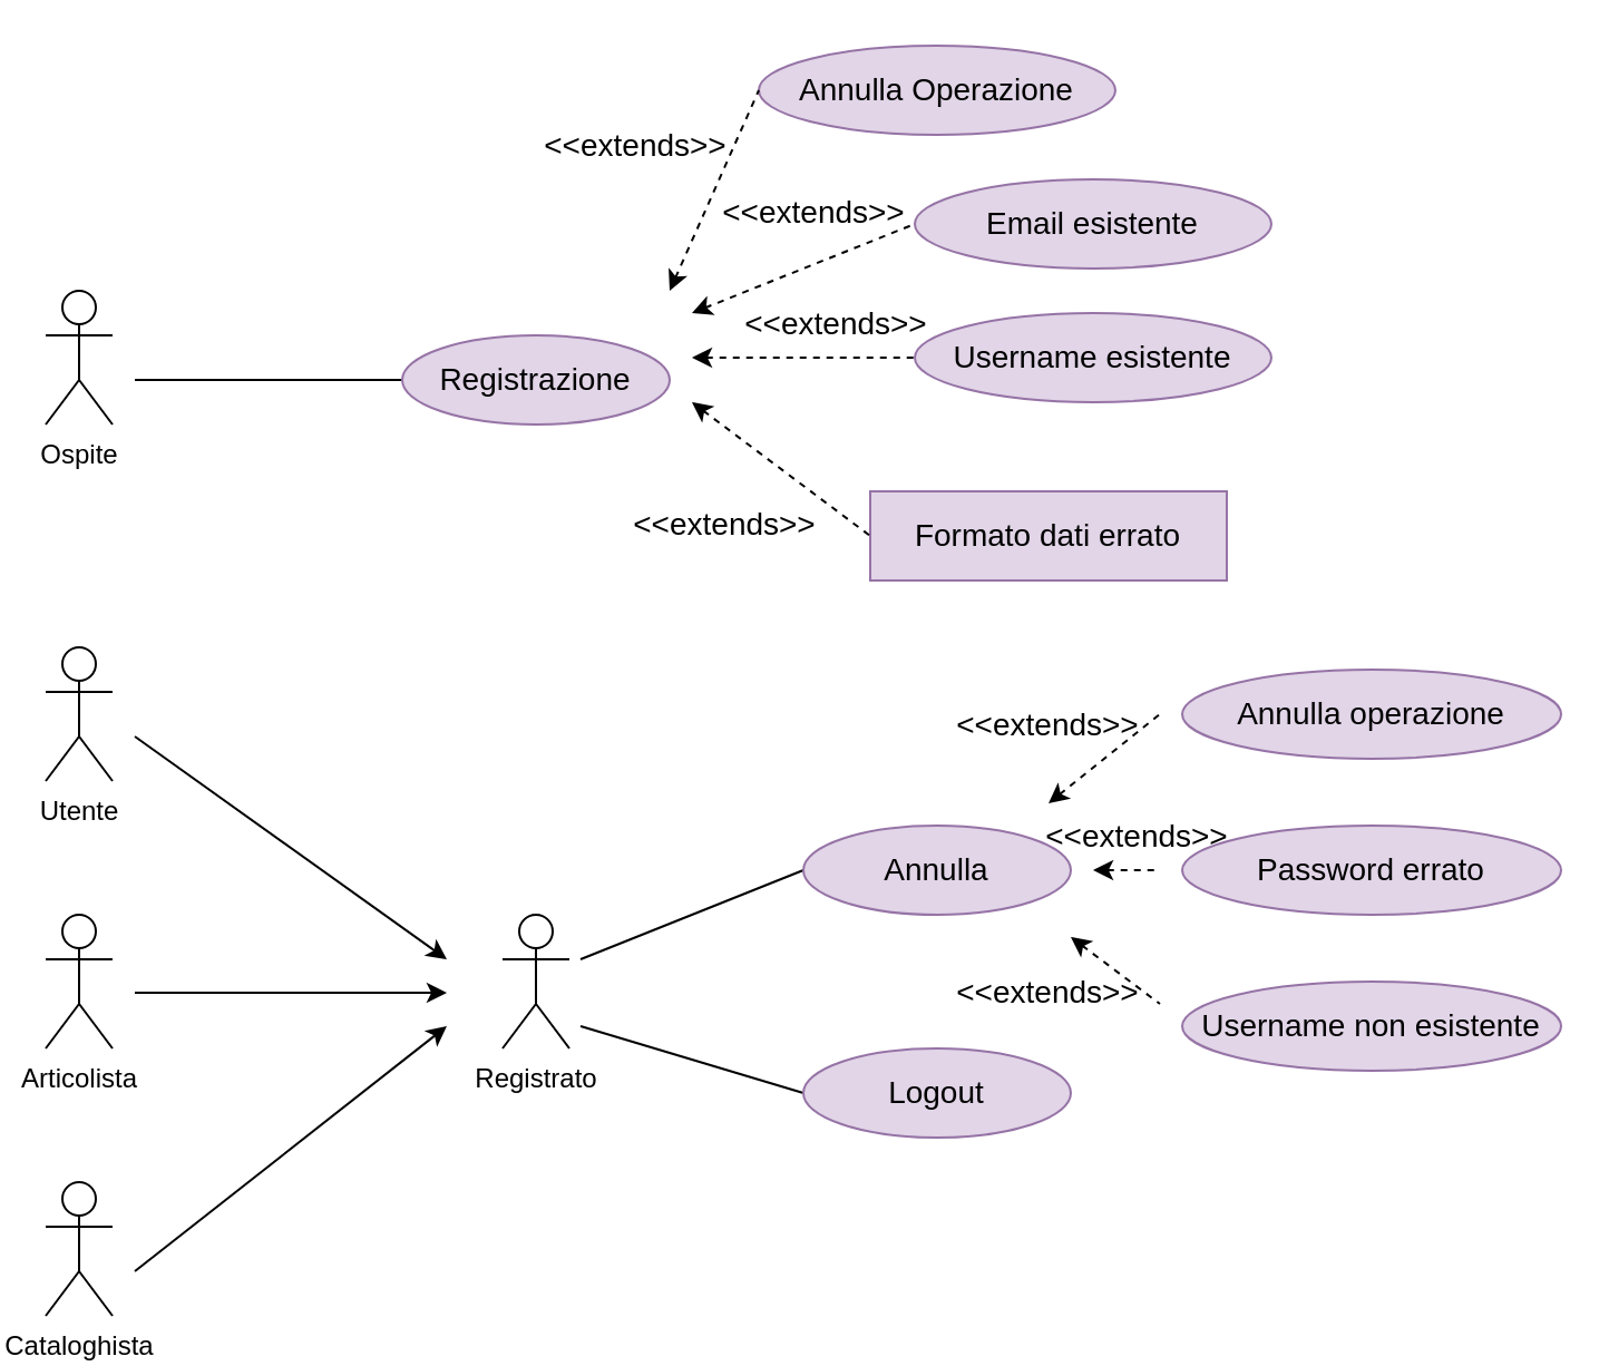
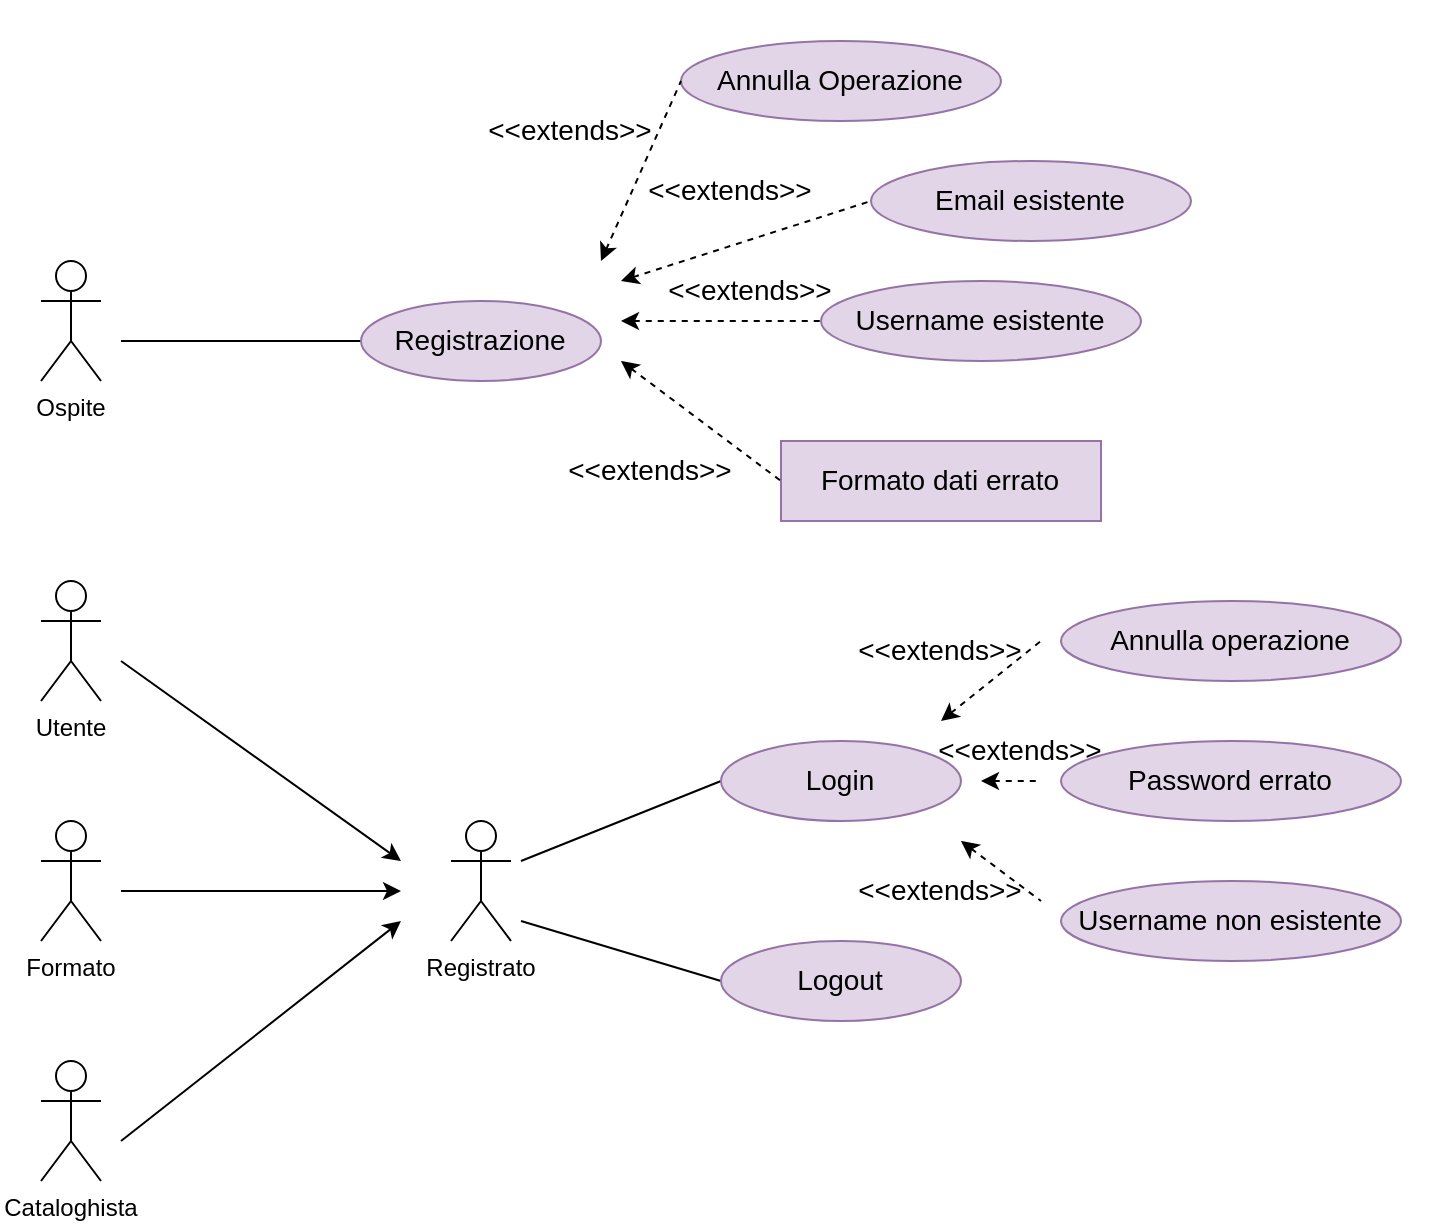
- <mxCell id="34" value="&lt;font style=&quot;font-size: 14px&quot;&gt;Email esistente&lt;/font&gt;" style="ellipse;whiteSpace=wrap;html=1;fillColor=#e1d5e7;strokeColor=#9673a6;" parent="1" vertex="1"><mxGeometry x="410" y="80" width="160" height="40" as="geometry" /></mxCell>
+ <mxCell id="34" value="&lt;font style=&quot;font-size: 14px&quot;&gt;Email esistente&lt;/font&gt;" style="ellipse;whiteSpace=wrap;html=1;fillColor=#e1d5e7;strokeColor=#9673a6;" parent="1" vertex="1"><mxGeometry x="435" y="80" width="160" height="40" as="geometry" /></mxCell>
- <mxCell id="17" value="&lt;font style=&quot;font-size: 14px&quot;&gt;Annulla&lt;/font&gt;" style="ellipse;whiteSpace=wrap;html=1;fillColor=#e1d5e7;strokeColor=#9673a6;" parent="1" vertex="1"><mxGeometry x="360" y="370" width="120" height="40" as="geometry" /></mxCell>
+ <mxCell id="17" value="&lt;font style=&quot;font-size: 14px&quot;&gt;Login&lt;/font&gt;" style="ellipse;whiteSpace=wrap;html=1;fillColor=#e1d5e7;strokeColor=#9673a6;" parent="1" vertex="1"><mxGeometry x="360" y="370" width="120" height="40" as="geometry" /></mxCell>
- <mxCell id="9" value="Articolista" style="shape=umlActor;verticalLabelPosition=bottom;verticalAlign=top;html=1;outlineConnect=0;" parent="1" vertex="1"><mxGeometry x="20" y="410" width="30" height="60" as="geometry" /></mxCell>
+ <mxCell id="9" value="Formato" style="shape=umlActor;verticalLabelPosition=bottom;verticalAlign=top;html=1;outlineConnect=0;" parent="1" vertex="1"><mxGeometry x="20" y="410" width="30" height="60" as="geometry" /></mxCell>
